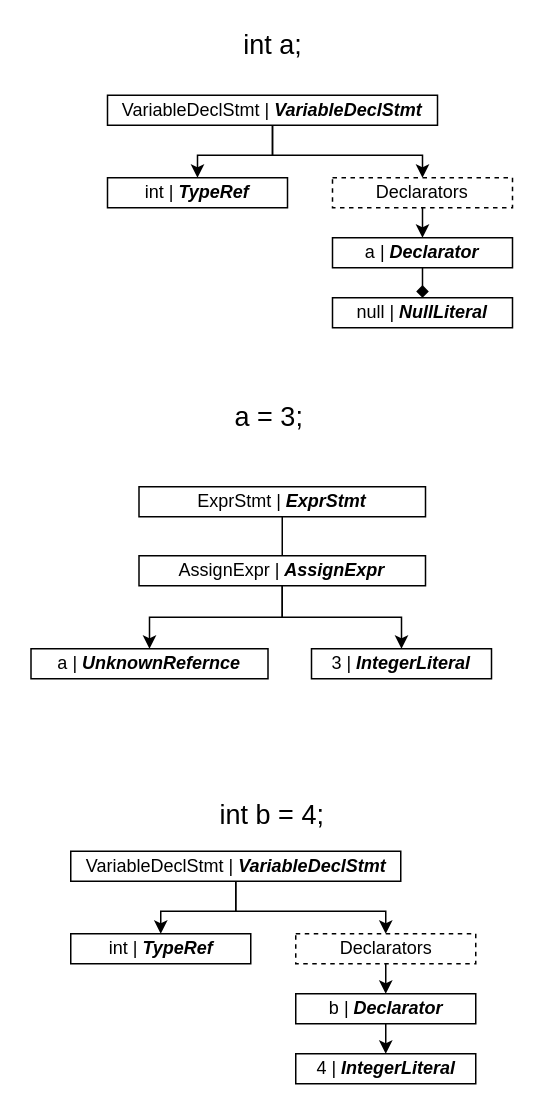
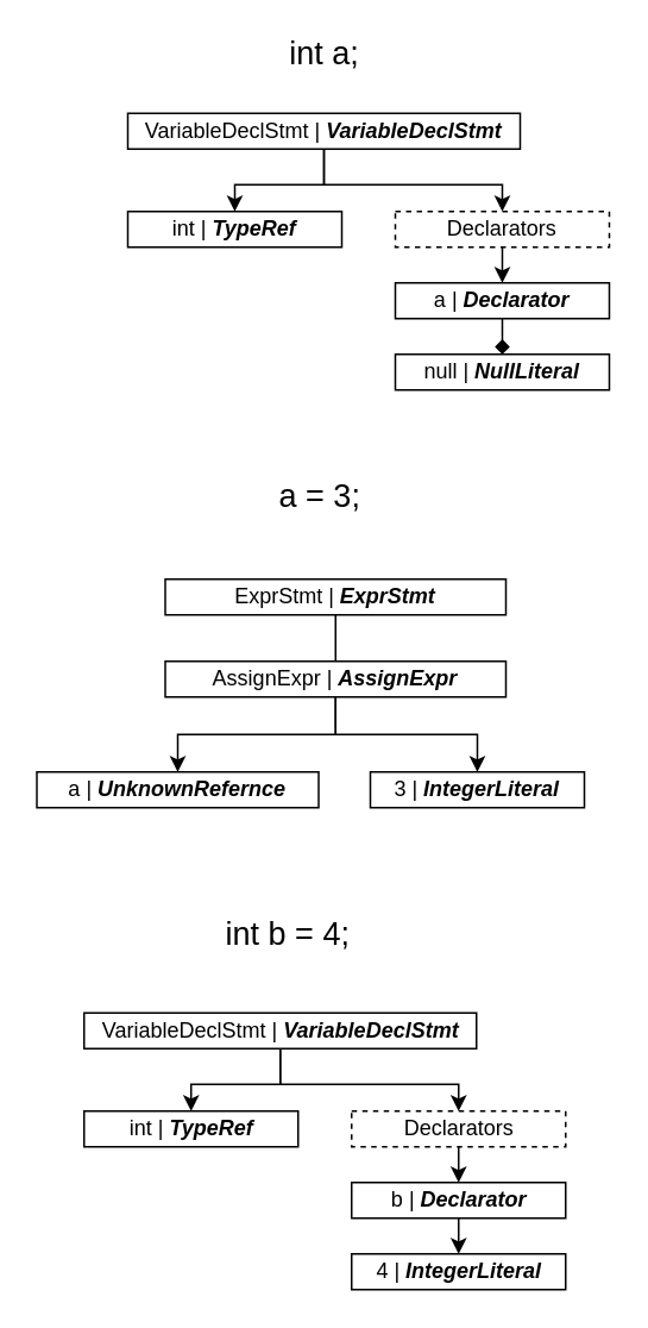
- <mxCell id="20" value="&lt;font style=&quot;font-size: 18px&quot;&gt;int b = 4;&lt;/font&gt;" style="text;html=1;strokeColor=none;fillColor=none;align=center;verticalAlign=middle;whiteSpace=wrap;rounded=0;" vertex="1" parent="1"><mxGeometry x="135" y="533" width="92" height="20" as="geometry" /></mxCell>
+ <mxCell id="20" value="&lt;font style=&quot;font-size: 18px&quot;&gt;int b = 4;&lt;/font&gt;" style="text;html=1;strokeColor=none;fillColor=none;align=center;verticalAlign=middle;whiteSpace=wrap;rounded=0;" vertex="1" parent="1"><mxGeometry x="115" y="513" width="92" height="20" as="geometry" /></mxCell>
